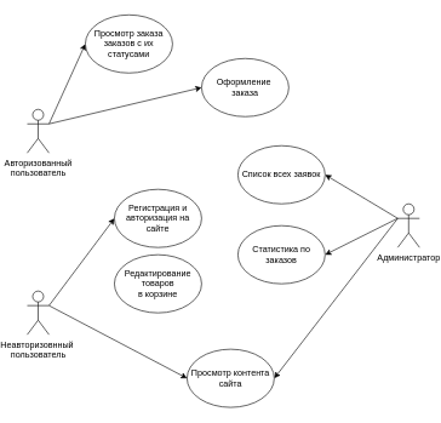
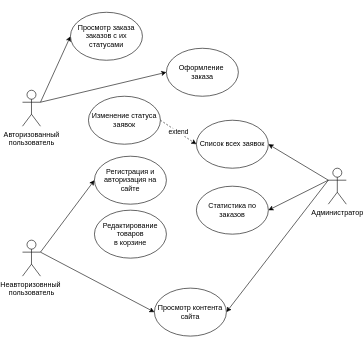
+ <mxCell id="19" value="Изменение статуса заявок" style="ellipse;whiteSpace=wrap;html=1;" vertex="1" parent="1"><mxGeometry x="130" y="160" width="120" height="80" as="geometry" /></mxCell>
+ <mxCell id="18" value="extend" style="rounded=0;orthogonalLoop=1;jettySize=auto;html=1;exitX=1;exitY=0.5;exitDx=0;exitDy=0;entryX=0;entryY=0.5;entryDx=0;entryDy=0;dashed=1;" edge="1" parent="1" source="19" target="16"><mxGeometry relative="1" as="geometry" /></mxCell>
